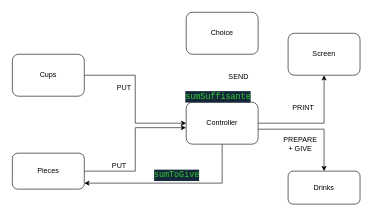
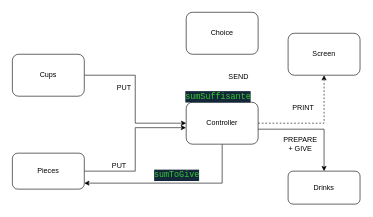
- <mxCell id="4" value="" style="edgeStyle=orthogonalEdgeStyle;rounded=0;orthogonalLoop=1;jettySize=auto;html=1;" edge="1" parent="1" source="7" target="12"><mxGeometry relative="1" as="geometry" /></mxCell>
+ <mxCell id="4" value="" style="edgeStyle=orthogonalEdgeStyle;rounded=0;orthogonalLoop=1;jettySize=auto;html=1;dashed=1;" edge="1" parent="1" source="7" target="12"><mxGeometry relative="1" as="geometry" /></mxCell>
